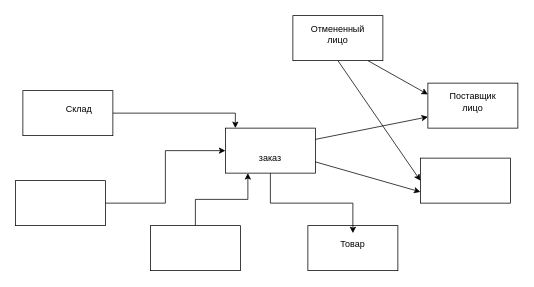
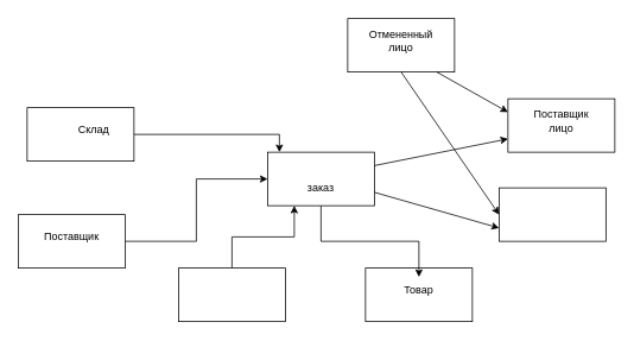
+ <mxCell id="13" value="Поставщик" style="text;strokeColor=none;align=center;fillColor=none;html=1;verticalAlign=middle;whiteSpace=wrap;rounded=0;" vertex="1" parent="1"><mxGeometry x="50" y="250" width="60" height="30" as="geometry" /></mxCell>
